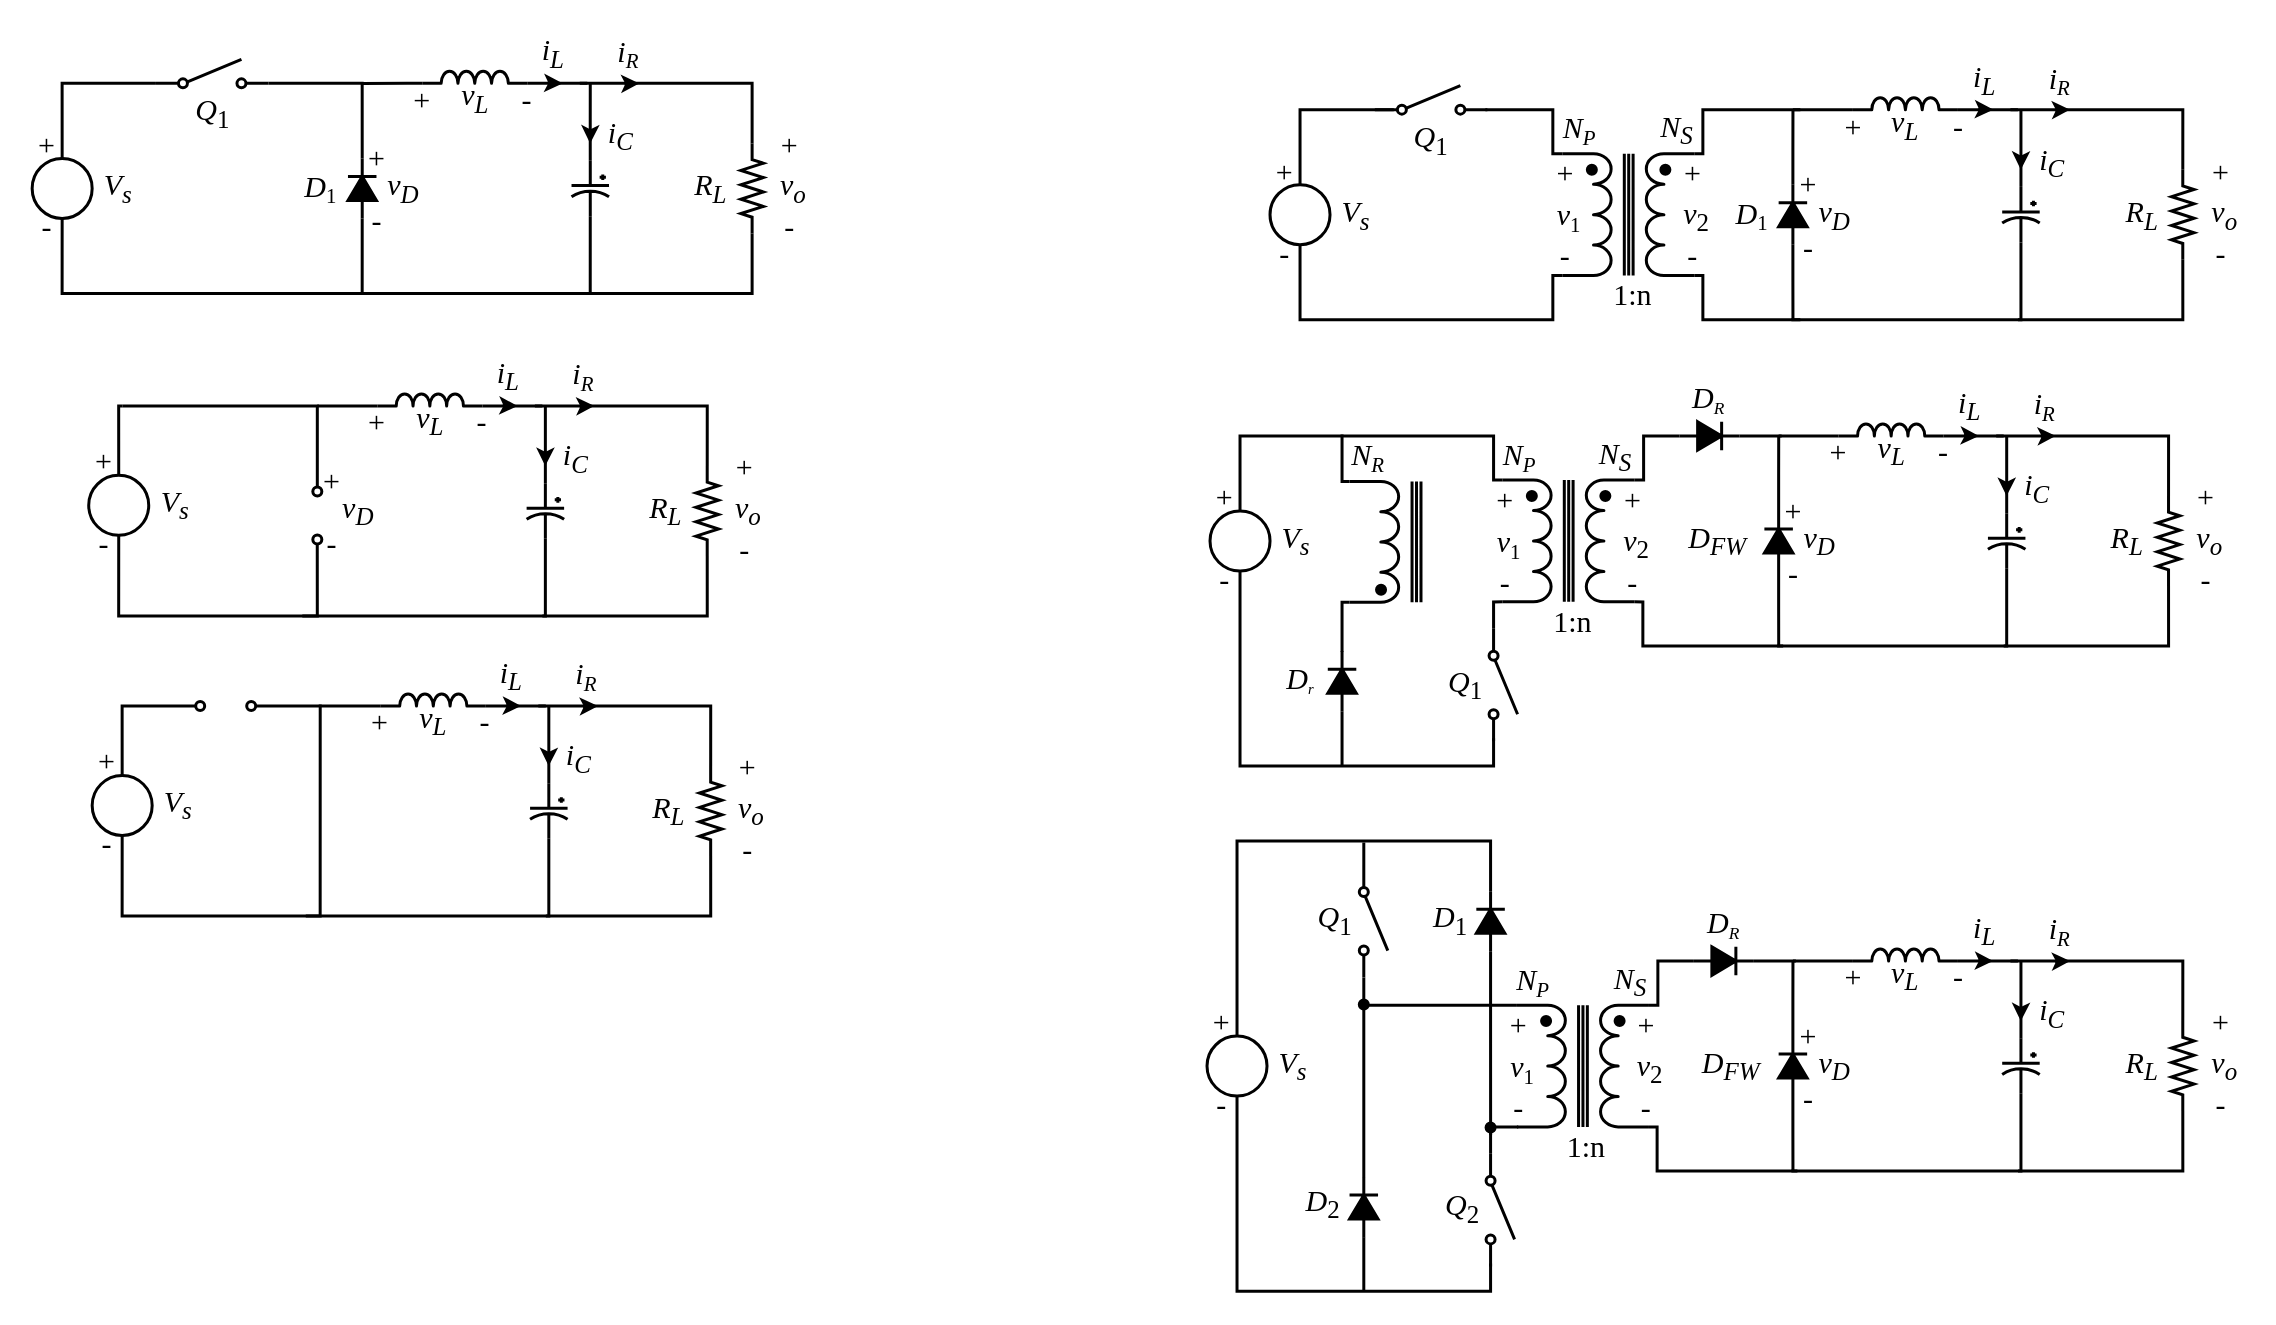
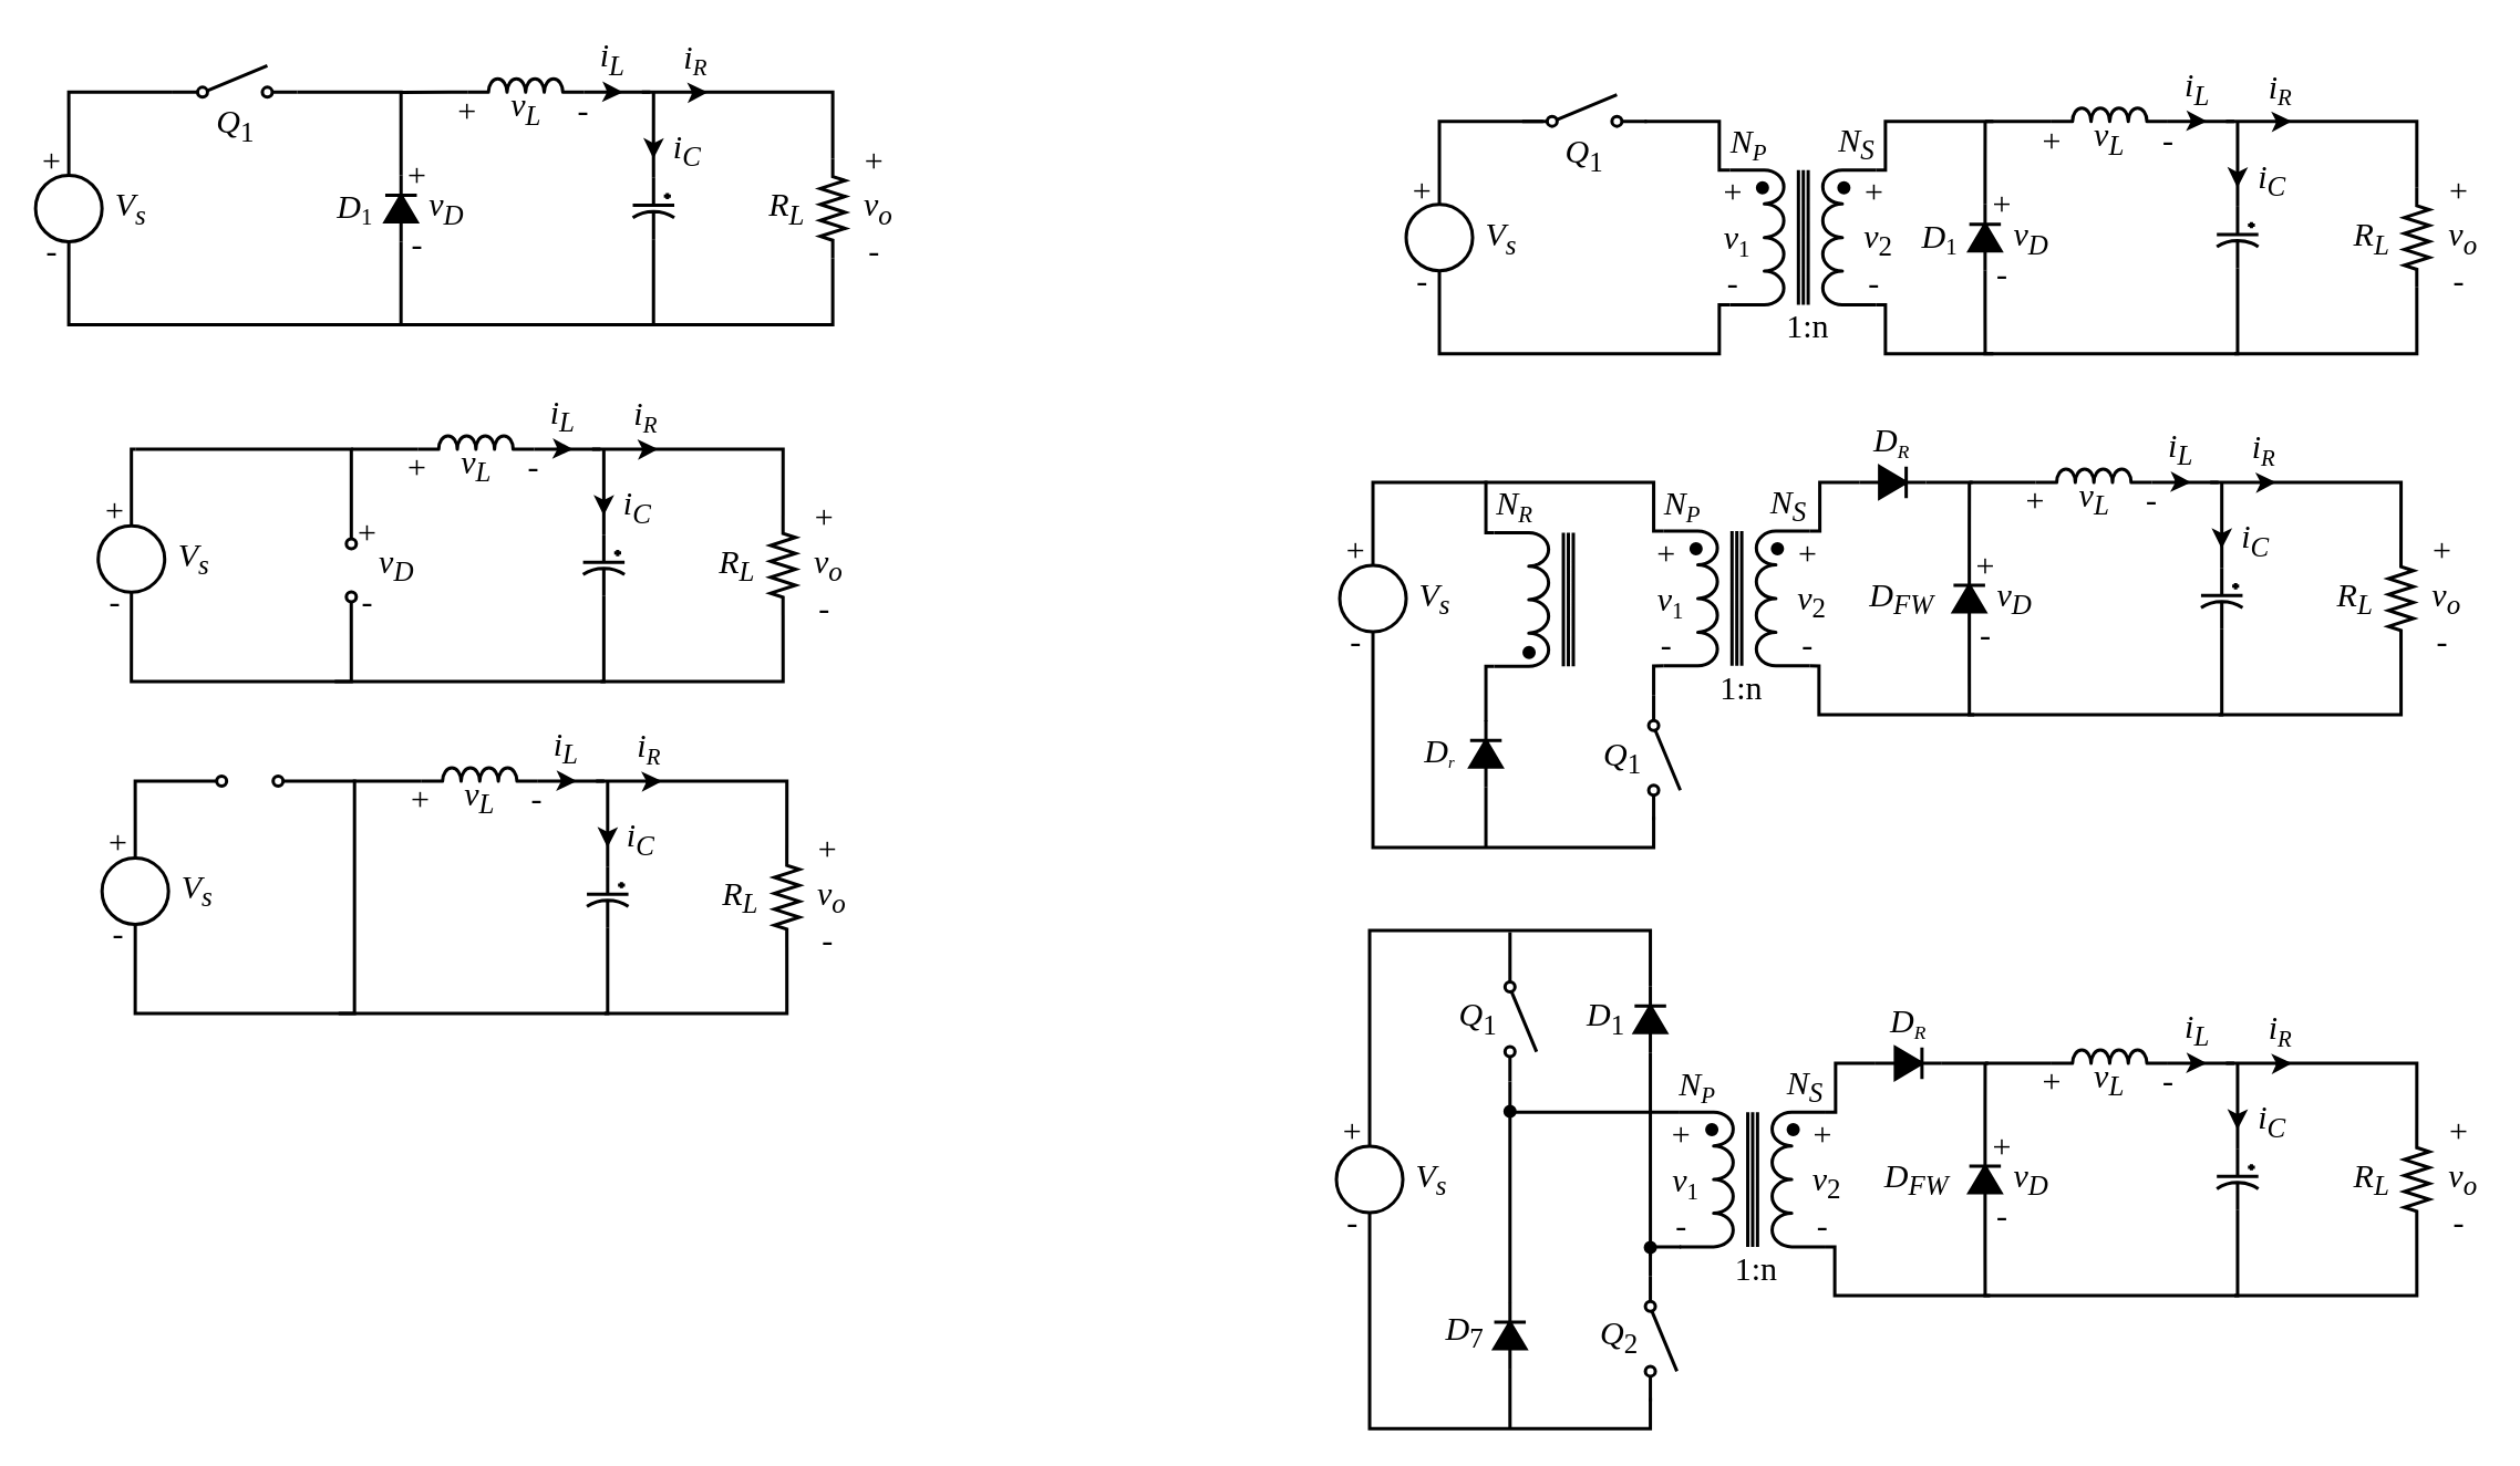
- <mxCell id="295" value="&lt;span style=&quot;font-size: 20px;&quot;&gt;&lt;i&gt;D&lt;/i&gt;&lt;sub style=&quot;&quot;&gt;2&lt;/sub&gt;&lt;/span&gt;" style="text;html=1;strokeColor=none;fillColor=none;align=center;verticalAlign=middle;whiteSpace=wrap;rounded=0;fontStyle=0;fontFamily=Montserrat;strokeWidth=2;" vertex="1" parent="1"><mxGeometry x="868.5" y="791" width="24.87" height="22.5" as="geometry" /></mxCell>
+ <mxCell id="295" value="&lt;span style=&quot;font-size: 20px;&quot;&gt;&lt;i&gt;D&lt;/i&gt;&lt;sub style=&quot;&quot;&gt;7&lt;/sub&gt;&lt;/span&gt;" style="text;html=1;strokeColor=none;fillColor=none;align=center;verticalAlign=middle;whiteSpace=wrap;rounded=0;fontStyle=0;fontFamily=Montserrat;strokeWidth=2;" vertex="1" parent="1"><mxGeometry x="868.5" y="791" width="24.87" height="22.5" as="geometry" /></mxCell>
